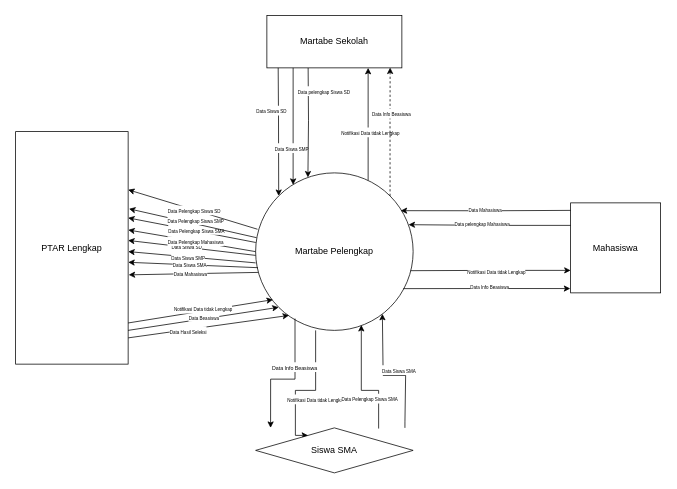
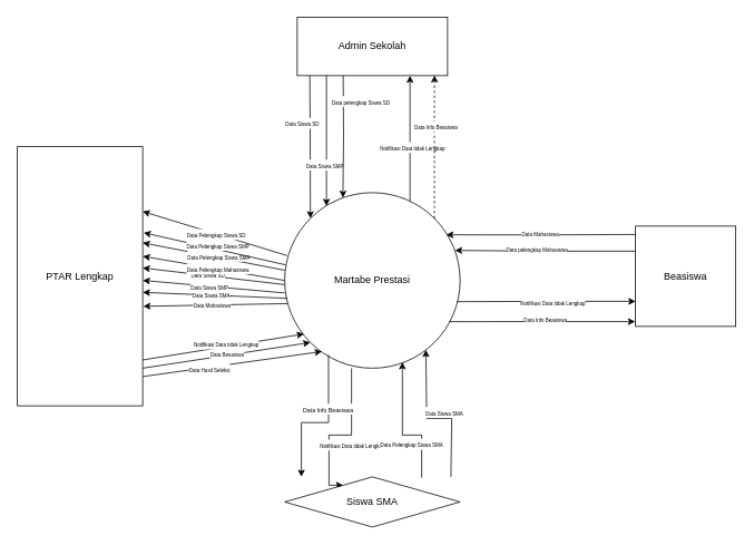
- <mxCell id="16" value="Martabe Sekolah" style="rounded=0;whiteSpace=wrap;html=1;" vertex="1" parent="1"><mxGeometry x="355" y="20" width="180" height="70" as="geometry" /></mxCell>
+ <mxCell id="16" value="Admin Sekolah" style="rounded=0;whiteSpace=wrap;html=1;" vertex="1" parent="1"><mxGeometry x="355" y="20" width="180" height="70" as="geometry" /></mxCell>
- <mxCell id="22" value="Mahasiswa" style="rounded=0;whiteSpace=wrap;html=1;" vertex="1" parent="1"><mxGeometry x="760" y="270" width="120" height="120" as="geometry" /></mxCell>
+ <mxCell id="22" value="Beasiswa" style="rounded=0;whiteSpace=wrap;html=1;" vertex="1" parent="1"><mxGeometry x="760" y="270" width="120" height="120" as="geometry" /></mxCell>
- <mxCell id="4" value="Martabe Pelengkap" style="ellipse;whiteSpace=wrap;html=1;aspect=fixed;" vertex="1" parent="1"><mxGeometry x="340" y="230" width="210" height="210" as="geometry" /></mxCell>
+ <mxCell id="4" value="Martabe Prestasi" style="ellipse;whiteSpace=wrap;html=1;aspect=fixed;" vertex="1" parent="1"><mxGeometry x="340" y="230" width="210" height="210" as="geometry" /></mxCell>
